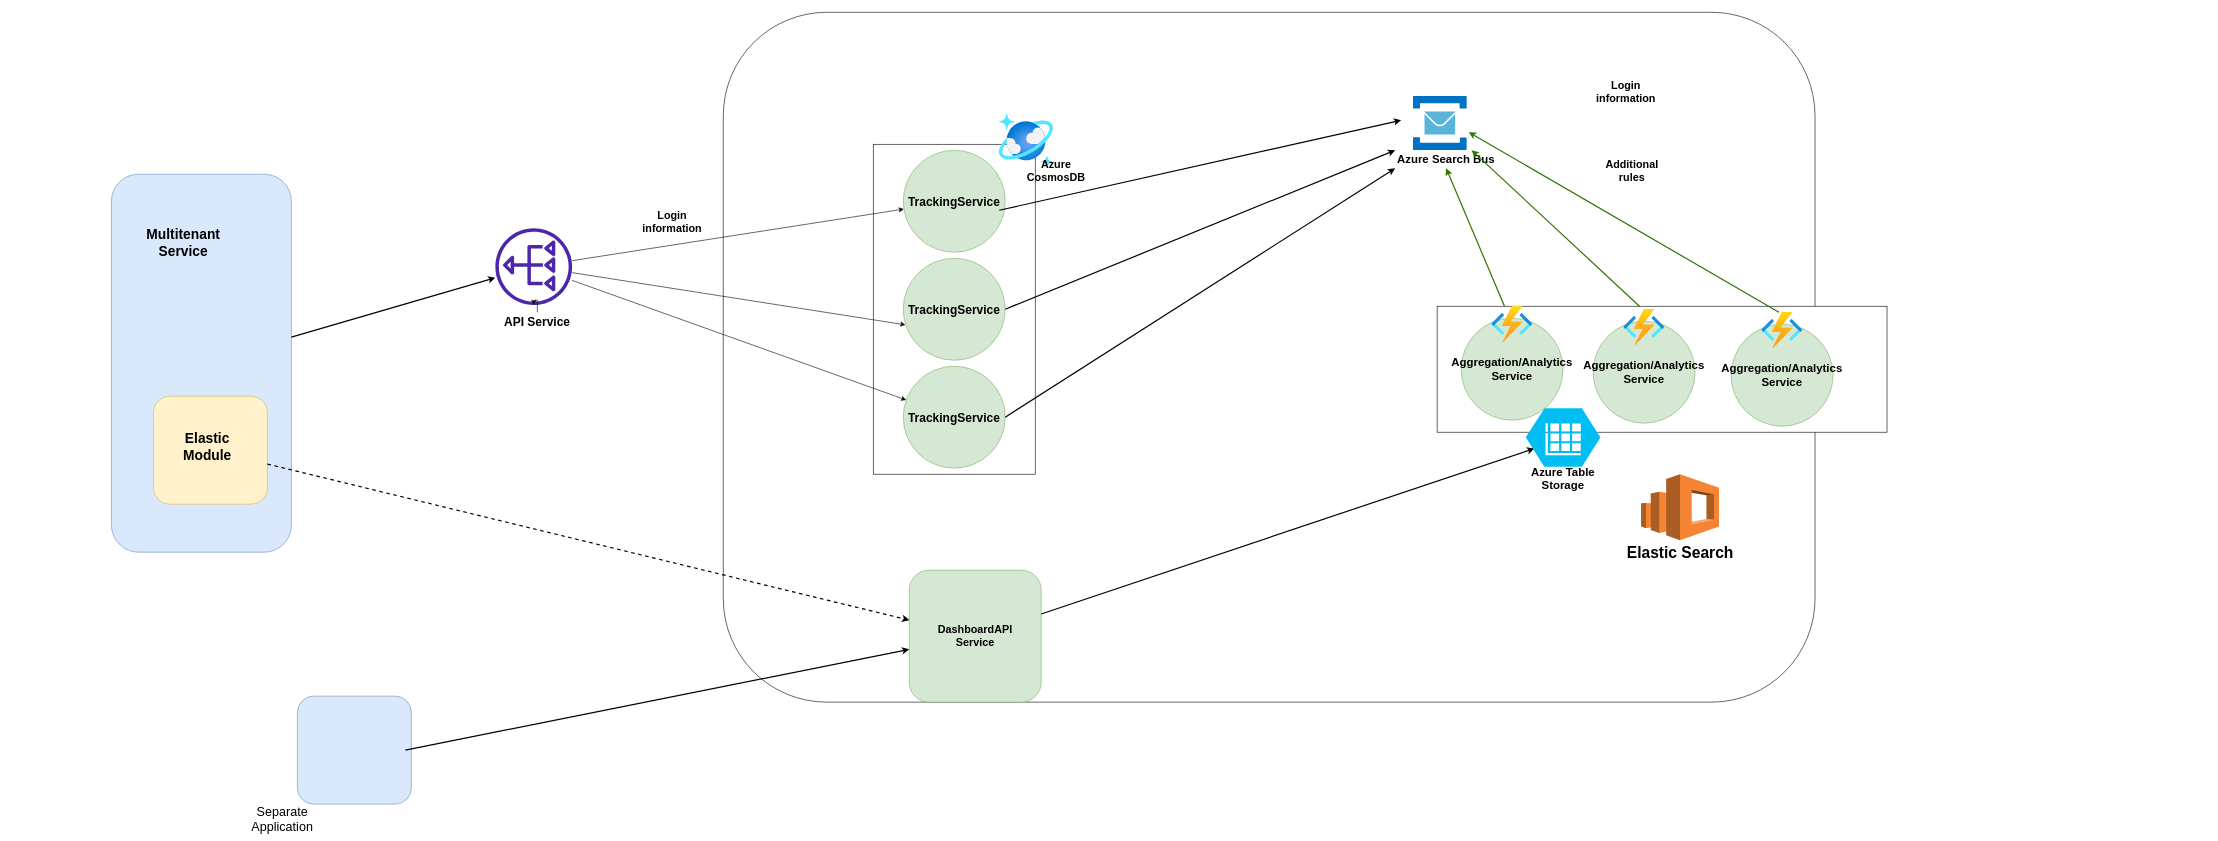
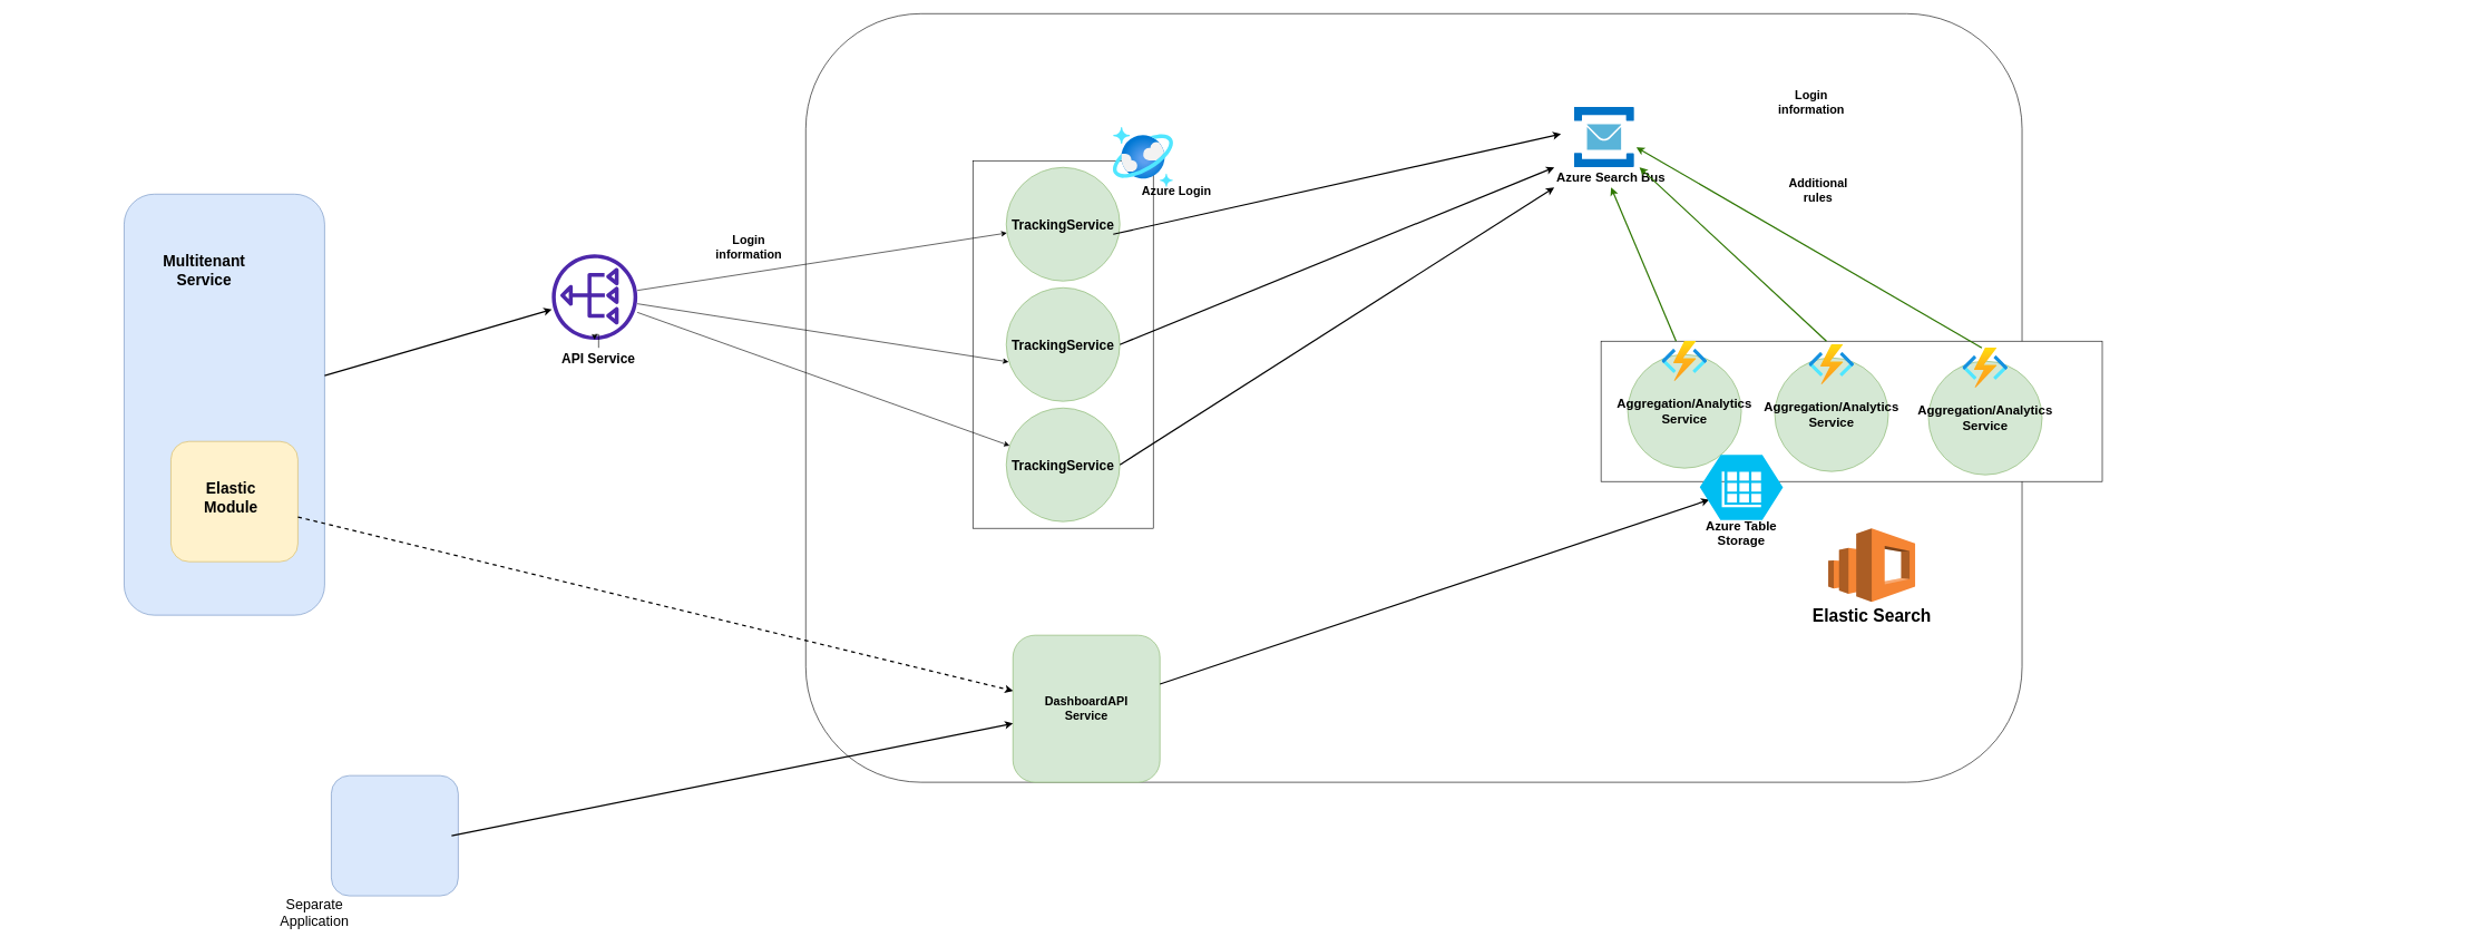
- <mxCell id="16" value="Azure CosmosDB" style="text;html=1;strokeColor=none;fillColor=none;align=center;verticalAlign=middle;whiteSpace=wrap;rounded=0;fontSize=18;fontStyle=1" parent="14" vertex="1"><mxGeometry x="30" y="80" width="130" height="30" as="geometry" /></mxCell>
+ <mxCell id="16" value="Azure Login" style="text;html=1;strokeColor=none;fillColor=none;align=center;verticalAlign=middle;whiteSpace=wrap;rounded=0;fontSize=18;fontStyle=1" parent="14" vertex="1"><mxGeometry x="30" y="80" width="130" height="30" as="geometry" /></mxCell>
